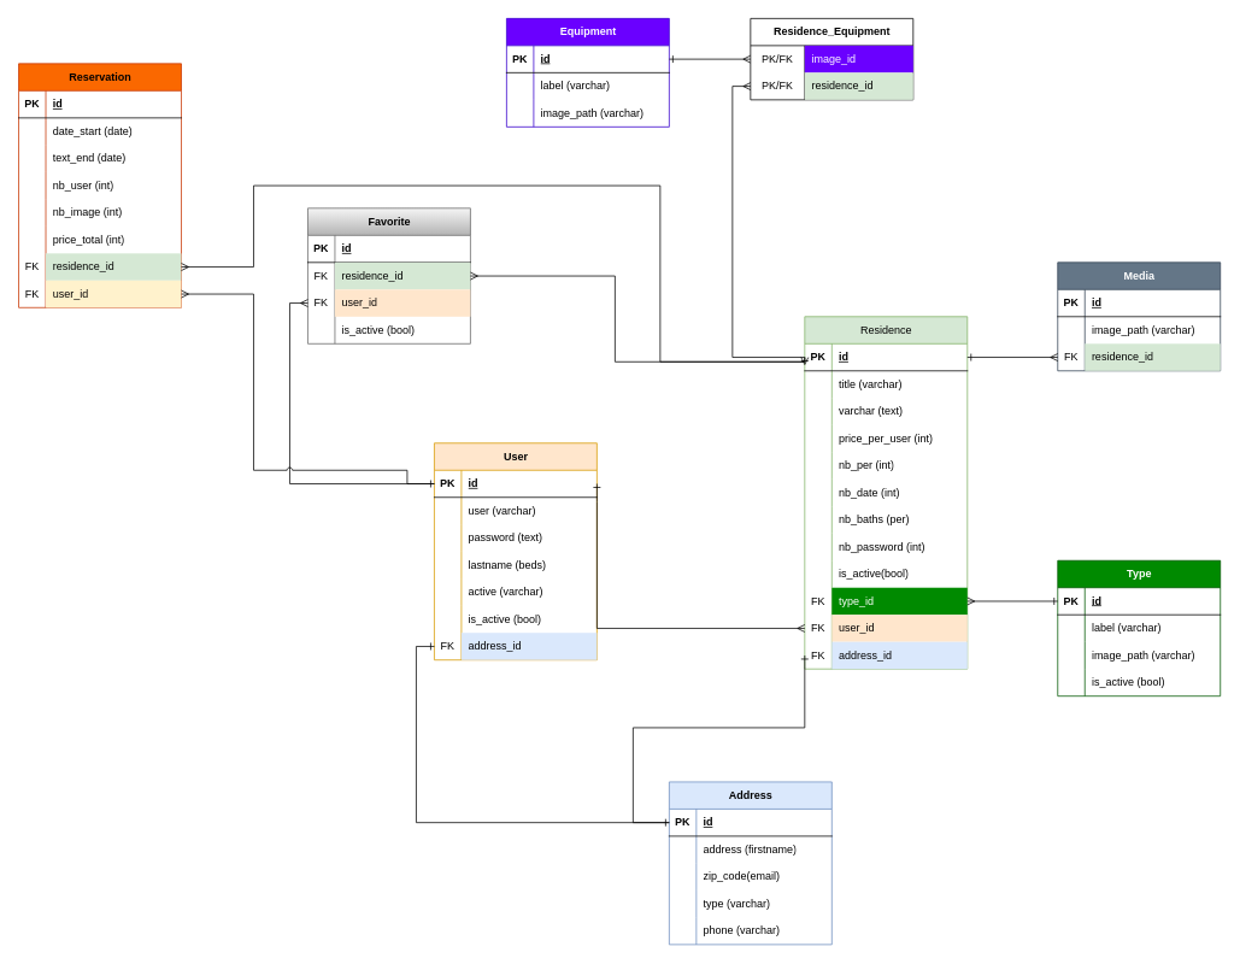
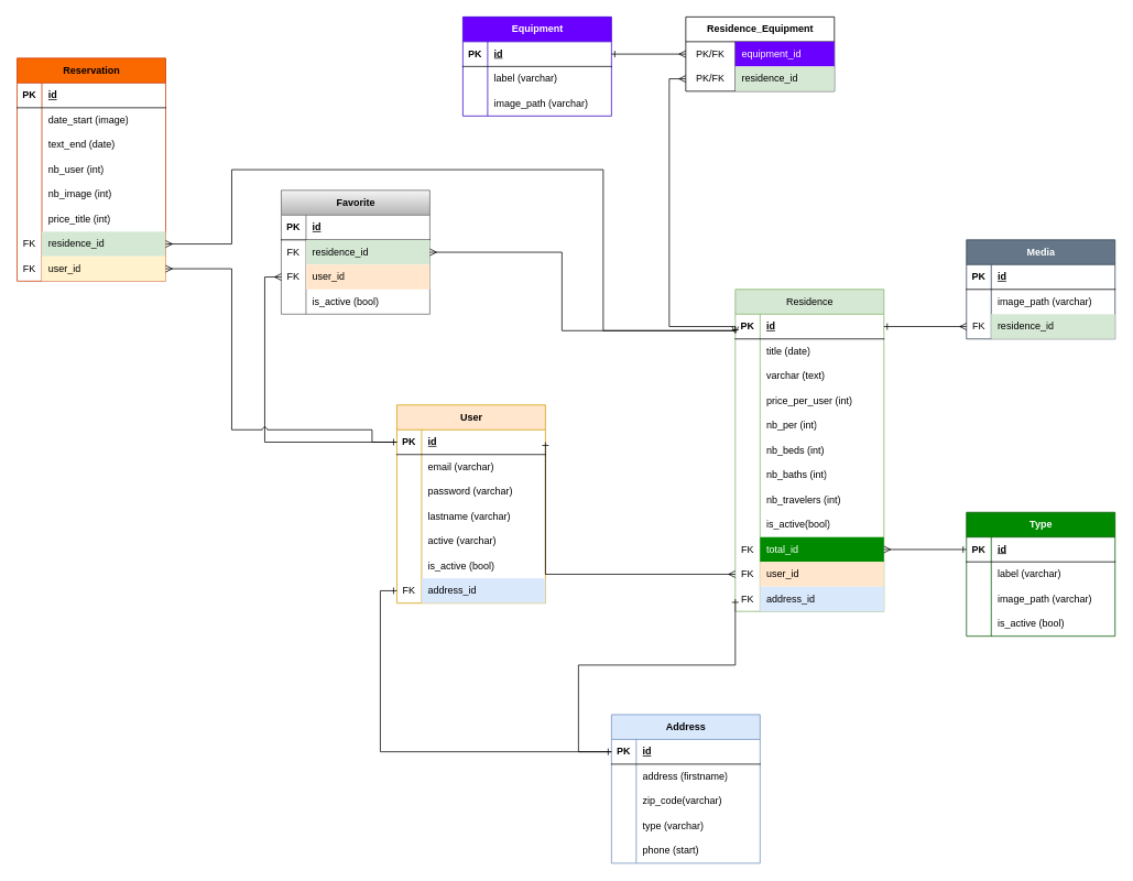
- <mxCell id="132" value="image_id" style="shape=partialRectangle;connectable=0;fillColor=#6a00ff;top=0;left=0;bottom=0;right=0;align=left;spacingLeft=6;overflow=hidden;whiteSpace=wrap;html=1;strokeColor=#3700CC;fontColor=#ffffff;" parent="130" vertex="1"><mxGeometry x="60" width="120" height="30" as="geometry"><mxRectangle width="120" height="30" as="alternateBounds" /></mxGeometry></mxCell>
+ <mxCell id="132" value="equipment_id" style="shape=partialRectangle;connectable=0;fillColor=#6a00ff;top=0;left=0;bottom=0;right=0;align=left;spacingLeft=6;overflow=hidden;whiteSpace=wrap;html=1;strokeColor=#3700CC;fontColor=#ffffff;" parent="130" vertex="1"><mxGeometry x="60" width="120" height="30" as="geometry"><mxRectangle width="120" height="30" as="alternateBounds" /></mxGeometry></mxCell>
- <mxCell id="110" value="date_start (date)" style="shape=partialRectangle;connectable=0;fillColor=none;top=0;left=0;bottom=0;right=0;align=left;spacingLeft=6;overflow=hidden;whiteSpace=wrap;html=1;" parent="108" vertex="1"><mxGeometry x="30" width="150" height="30" as="geometry"><mxRectangle width="150" height="30" as="alternateBounds" /></mxGeometry></mxCell>
+ <mxCell id="110" value="date_start (image)" style="shape=partialRectangle;connectable=0;fillColor=none;top=0;left=0;bottom=0;right=0;align=left;spacingLeft=6;overflow=hidden;whiteSpace=wrap;html=1;" parent="108" vertex="1"><mxGeometry x="30" width="150" height="30" as="geometry"><mxRectangle width="150" height="30" as="alternateBounds" /></mxGeometry></mxCell>
- <mxCell id="122" value="price_total (int)" style="shape=partialRectangle;connectable=0;fillColor=none;top=0;left=0;bottom=0;right=0;align=left;spacingLeft=6;overflow=hidden;whiteSpace=wrap;html=1;" parent="120" vertex="1"><mxGeometry x="30" width="150" height="30" as="geometry"><mxRectangle width="150" height="30" as="alternateBounds" /></mxGeometry></mxCell>
+ <mxCell id="122" value="price_title (int)" style="shape=partialRectangle;connectable=0;fillColor=none;top=0;left=0;bottom=0;right=0;align=left;spacingLeft=6;overflow=hidden;whiteSpace=wrap;html=1;" parent="120" vertex="1"><mxGeometry x="30" width="150" height="30" as="geometry"><mxRectangle width="150" height="30" as="alternateBounds" /></mxGeometry></mxCell>
- <mxCell id="46" value="title (varchar)" style="shape=partialRectangle;connectable=0;fillColor=none;top=0;left=0;bottom=0;right=0;align=left;spacingLeft=6;overflow=hidden;whiteSpace=wrap;html=1;" parent="44" vertex="1"><mxGeometry x="30" width="150" height="30" as="geometry"><mxRectangle width="150" height="30" as="alternateBounds" /></mxGeometry></mxCell>
+ <mxCell id="46" value="title (date)" style="shape=partialRectangle;connectable=0;fillColor=none;top=0;left=0;bottom=0;right=0;align=left;spacingLeft=6;overflow=hidden;whiteSpace=wrap;html=1;" parent="44" vertex="1"><mxGeometry x="30" width="150" height="30" as="geometry"><mxRectangle width="150" height="30" as="alternateBounds" /></mxGeometry></mxCell>
- <mxCell id="58" value="nb_date (int)" style="shape=partialRectangle;connectable=0;fillColor=none;top=0;left=0;bottom=0;right=0;align=left;spacingLeft=6;overflow=hidden;whiteSpace=wrap;html=1;" parent="56" vertex="1"><mxGeometry x="30" width="150" height="30" as="geometry"><mxRectangle width="150" height="30" as="alternateBounds" /></mxGeometry></mxCell>
+ <mxCell id="58" value="nb_beds (int)" style="shape=partialRectangle;connectable=0;fillColor=none;top=0;left=0;bottom=0;right=0;align=left;spacingLeft=6;overflow=hidden;whiteSpace=wrap;html=1;" parent="56" vertex="1"><mxGeometry x="30" width="150" height="30" as="geometry"><mxRectangle width="150" height="30" as="alternateBounds" /></mxGeometry></mxCell>
- <mxCell id="8" value="user (varchar)" style="shape=partialRectangle;connectable=0;fillColor=none;top=0;left=0;bottom=0;right=0;align=left;spacingLeft=6;overflow=hidden;whiteSpace=wrap;html=1;" parent="6" vertex="1"><mxGeometry x="30" width="150" height="30" as="geometry"><mxRectangle width="150" height="30" as="alternateBounds" /></mxGeometry></mxCell>
+ <mxCell id="8" value="email (varchar)" style="shape=partialRectangle;connectable=0;fillColor=none;top=0;left=0;bottom=0;right=0;align=left;spacingLeft=6;overflow=hidden;whiteSpace=wrap;html=1;" parent="6" vertex="1"><mxGeometry x="30" width="150" height="30" as="geometry"><mxRectangle width="150" height="30" as="alternateBounds" /></mxGeometry></mxCell>
- <mxCell id="61" value="nb_baths (per)" style="shape=partialRectangle;connectable=0;fillColor=none;top=0;left=0;bottom=0;right=0;align=left;spacingLeft=6;overflow=hidden;whiteSpace=wrap;html=1;" parent="59" vertex="1"><mxGeometry x="30" width="150" height="30" as="geometry"><mxRectangle width="150" height="30" as="alternateBounds" /></mxGeometry></mxCell>
+ <mxCell id="61" value="nb_baths (int)" style="shape=partialRectangle;connectable=0;fillColor=none;top=0;left=0;bottom=0;right=0;align=left;spacingLeft=6;overflow=hidden;whiteSpace=wrap;html=1;" parent="59" vertex="1"><mxGeometry x="30" width="150" height="30" as="geometry"><mxRectangle width="150" height="30" as="alternateBounds" /></mxGeometry></mxCell>
- <mxCell id="11" value="password (text)" style="shape=partialRectangle;connectable=0;fillColor=none;top=0;left=0;bottom=0;right=0;align=left;spacingLeft=6;overflow=hidden;whiteSpace=wrap;html=1;" parent="9" vertex="1"><mxGeometry x="30" width="150" height="30" as="geometry"><mxRectangle width="150" height="30" as="alternateBounds" /></mxGeometry></mxCell>
+ <mxCell id="11" value="password (varchar)" style="shape=partialRectangle;connectable=0;fillColor=none;top=0;left=0;bottom=0;right=0;align=left;spacingLeft=6;overflow=hidden;whiteSpace=wrap;html=1;" parent="9" vertex="1"><mxGeometry x="30" width="150" height="30" as="geometry"><mxRectangle width="150" height="30" as="alternateBounds" /></mxGeometry></mxCell>
- <mxCell id="64" value="nb_password (int)" style="shape=partialRectangle;connectable=0;fillColor=none;top=0;left=0;bottom=0;right=0;align=left;spacingLeft=6;overflow=hidden;whiteSpace=wrap;html=1;" parent="62" vertex="1"><mxGeometry x="30" width="150" height="30" as="geometry"><mxRectangle width="150" height="30" as="alternateBounds" /></mxGeometry></mxCell>
+ <mxCell id="64" value="nb_travelers (int)" style="shape=partialRectangle;connectable=0;fillColor=none;top=0;left=0;bottom=0;right=0;align=left;spacingLeft=6;overflow=hidden;whiteSpace=wrap;html=1;" parent="62" vertex="1"><mxGeometry x="30" width="150" height="30" as="geometry"><mxRectangle width="150" height="30" as="alternateBounds" /></mxGeometry></mxCell>
- <mxCell id="14" value="lastname (beds)" style="shape=partialRectangle;connectable=0;fillColor=none;top=0;left=0;bottom=0;right=0;align=left;spacingLeft=6;overflow=hidden;whiteSpace=wrap;html=1;" parent="12" vertex="1"><mxGeometry x="30" width="150" height="30" as="geometry"><mxRectangle width="150" height="30" as="alternateBounds" /></mxGeometry></mxCell>
+ <mxCell id="14" value="lastname (varchar)" style="shape=partialRectangle;connectable=0;fillColor=none;top=0;left=0;bottom=0;right=0;align=left;spacingLeft=6;overflow=hidden;whiteSpace=wrap;html=1;" parent="12" vertex="1"><mxGeometry x="30" width="150" height="30" as="geometry"><mxRectangle width="150" height="30" as="alternateBounds" /></mxGeometry></mxCell>
- <mxCell id="70" value="type_id" style="shape=partialRectangle;connectable=0;fillColor=#008a00;top=0;left=0;bottom=0;right=0;align=left;spacingLeft=6;overflow=hidden;whiteSpace=wrap;html=1;fontColor=#ffffff;strokeColor=#005700;" parent="68" vertex="1"><mxGeometry x="30" width="150" height="30" as="geometry"><mxRectangle width="150" height="30" as="alternateBounds" /></mxGeometry></mxCell>
+ <mxCell id="70" value="total_id" style="shape=partialRectangle;connectable=0;fillColor=#008a00;top=0;left=0;bottom=0;right=0;align=left;spacingLeft=6;overflow=hidden;whiteSpace=wrap;html=1;fontColor=#ffffff;strokeColor=#005700;" parent="68" vertex="1"><mxGeometry x="30" width="150" height="30" as="geometry"><mxRectangle width="150" height="30" as="alternateBounds" /></mxGeometry></mxCell>
- <mxCell id="33" value="zip_code(email)" style="shape=partialRectangle;connectable=0;fillColor=none;top=0;left=0;bottom=0;right=0;align=left;spacingLeft=6;overflow=hidden;whiteSpace=wrap;html=1;" parent="31" vertex="1"><mxGeometry x="30" width="150" height="30" as="geometry"><mxRectangle width="150" height="30" as="alternateBounds" /></mxGeometry></mxCell>
+ <mxCell id="33" value="zip_code(varchar)" style="shape=partialRectangle;connectable=0;fillColor=none;top=0;left=0;bottom=0;right=0;align=left;spacingLeft=6;overflow=hidden;whiteSpace=wrap;html=1;" parent="31" vertex="1"><mxGeometry x="30" width="150" height="30" as="geometry"><mxRectangle width="150" height="30" as="alternateBounds" /></mxGeometry></mxCell>
- <mxCell id="39" value="phone (varchar)" style="shape=partialRectangle;connectable=0;fillColor=none;top=0;left=0;bottom=0;right=0;align=left;spacingLeft=6;overflow=hidden;whiteSpace=wrap;html=1;" parent="37" vertex="1"><mxGeometry x="30" width="150" height="30" as="geometry"><mxRectangle width="150" height="30" as="alternateBounds" /></mxGeometry></mxCell>
+ <mxCell id="39" value="phone (start)" style="shape=partialRectangle;connectable=0;fillColor=none;top=0;left=0;bottom=0;right=0;align=left;spacingLeft=6;overflow=hidden;whiteSpace=wrap;html=1;" parent="37" vertex="1"><mxGeometry x="30" width="150" height="30" as="geometry"><mxRectangle width="150" height="30" as="alternateBounds" /></mxGeometry></mxCell>
